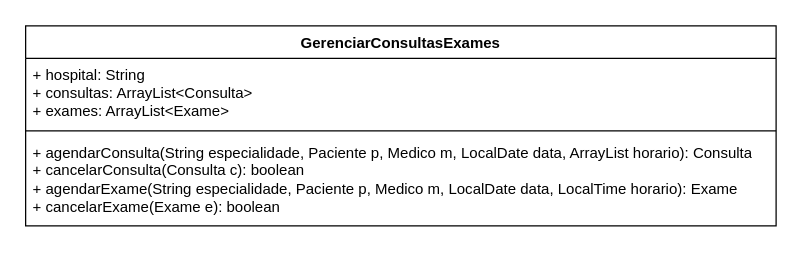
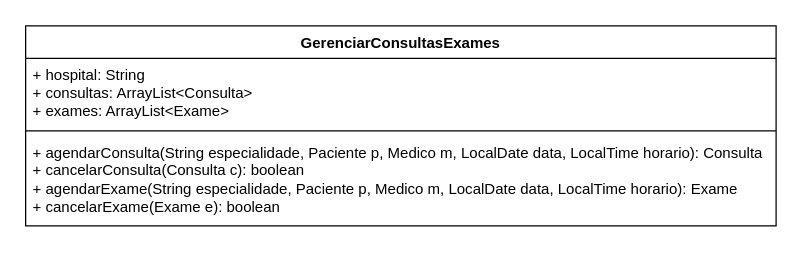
- <mxCell id="5" value="&lt;div&gt;+ agendarConsulta(String especialidade, Paciente p, Medico m, LocalDate data, ArrayList horario): Consulta&lt;/div&gt;&lt;div&gt;+ cancelarConsulta(Consulta c): boolean&lt;/div&gt;&lt;div&gt;+ agendarExame(String especialidade, Paciente p, Medico m, LocalDate data, LocalTime horario): Exame&lt;/div&gt;&lt;div&gt;+ cancelarExame(Exame e): boolean&lt;br&gt;&lt;/div&gt;" style="text;strokeColor=none;fillColor=none;align=left;verticalAlign=top;spacingLeft=4;spacingRight=4;overflow=hidden;rotatable=0;points=[[0,0.5],[1,0.5]];portConstraint=eastwest;whiteSpace=wrap;html=1;" vertex="1" parent="2"><mxGeometry y="88" width="600" height="72" as="geometry" /></mxCell>
+ <mxCell id="5" value="&lt;div&gt;+ agendarConsulta(String especialidade, Paciente p, Medico m, LocalDate data, LocalTime horario): Consulta&lt;/div&gt;&lt;div&gt;+ cancelarConsulta(Consulta c): boolean&lt;/div&gt;&lt;div&gt;+ agendarExame(String especialidade, Paciente p, Medico m, LocalDate data, LocalTime horario): Exame&lt;/div&gt;&lt;div&gt;+ cancelarExame(Exame e): boolean&lt;br&gt;&lt;/div&gt;" style="text;strokeColor=none;fillColor=none;align=left;verticalAlign=top;spacingLeft=4;spacingRight=4;overflow=hidden;rotatable=0;points=[[0,0.5],[1,0.5]];portConstraint=eastwest;whiteSpace=wrap;html=1;" vertex="1" parent="2"><mxGeometry y="88" width="600" height="72" as="geometry" /></mxCell>
